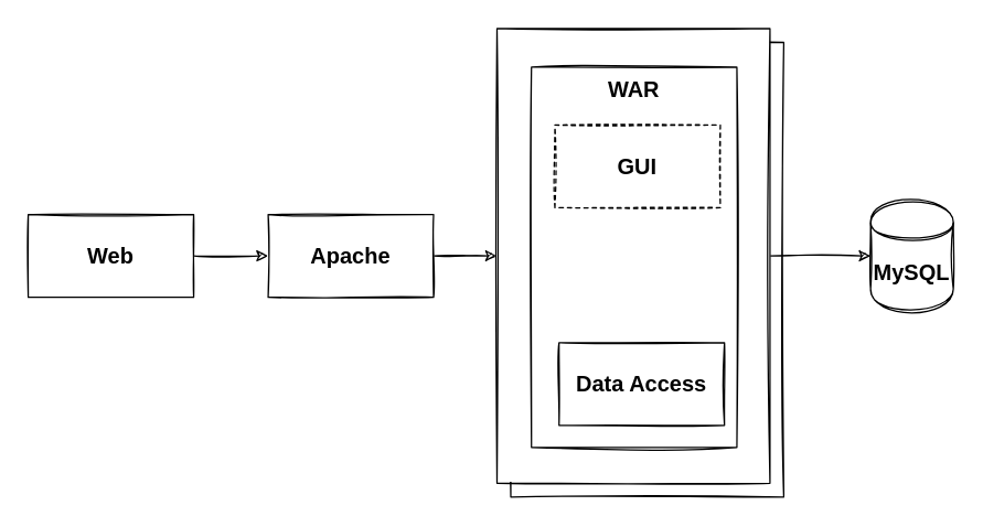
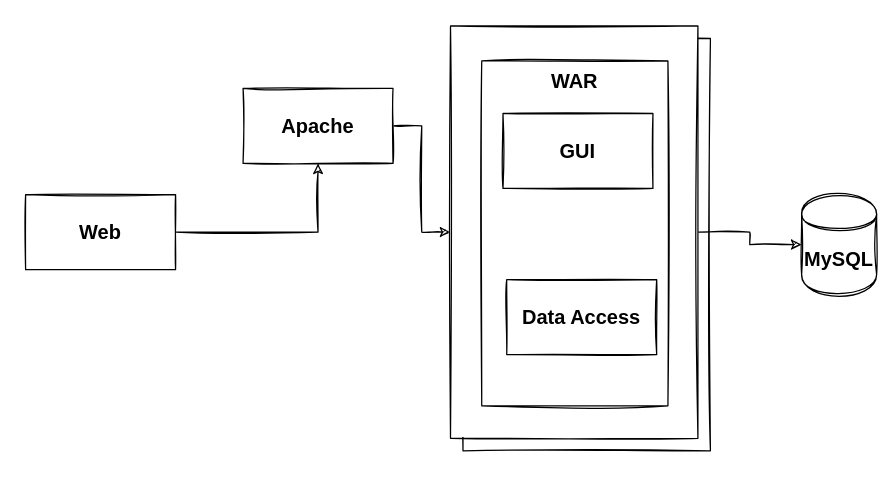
- <mxCell id="10" value="GUI" style="rounded=0;whiteSpace=wrap;html=1;sketch=1;fontFamily=Helvetica;fontSize=16;fontStyle=1;dashed=1;" vertex="1" parent="1"><mxGeometry x="402" y="90" width="120" height="60" as="geometry" /></mxCell>
+ <mxCell id="10" value="GUI" style="rounded=0;whiteSpace=wrap;html=1;sketch=1;fontFamily=Helvetica;fontSize=16;fontStyle=1" vertex="1" parent="1"><mxGeometry x="402" y="90" width="120" height="60" as="geometry" /></mxCell>
- <mxCell id="6" value="Apache" style="rounded=0;whiteSpace=wrap;html=1;sketch=1;fontStyle=1;fontSize=16;fontFamily=Helvetica;" vertex="1" parent="1"><mxGeometry x="194" y="155" width="120" height="60" as="geometry" /></mxCell>
+ <mxCell id="6" value="Apache" style="rounded=0;whiteSpace=wrap;html=1;sketch=1;fontStyle=1;fontSize=16;fontFamily=Helvetica;" vertex="1" parent="1"><mxGeometry x="194" y="70" width="120" height="60" as="geometry" /></mxCell>
- <mxCell id="12" value="MySQL" style="shape=cylinder;whiteSpace=wrap;html=1;boundedLbl=1;backgroundOutline=1;rounded=0;fontSize=16;fontStyle=1;sketch=1;" vertex="1" parent="1"><mxGeometry x="631" y="145" width="60" height="80" as="geometry" /></mxCell>
+ <mxCell id="12" value="MySQL" style="shape=cylinder;whiteSpace=wrap;html=1;boundedLbl=1;backgroundOutline=1;rounded=0;fontSize=16;fontStyle=1;sketch=1;" vertex="1" parent="1"><mxGeometry x="641" y="155" width="60" height="80" as="geometry" /></mxCell>
- <mxCell id="11" value="Data Access" style="rounded=0;whiteSpace=wrap;html=1;sketch=1;fontFamily=Helvetica;fontSize=16;fontStyle=1" vertex="1" parent="1"><mxGeometry x="405" y="248" width="120" height="60" as="geometry" /></mxCell>
+ <mxCell id="11" value="Data Access" style="rounded=0;whiteSpace=wrap;html=1;sketch=1;fontFamily=Helvetica;fontSize=16;fontStyle=1" vertex="1" parent="1"><mxGeometry x="405" y="223" width="120" height="60" as="geometry" /></mxCell>
